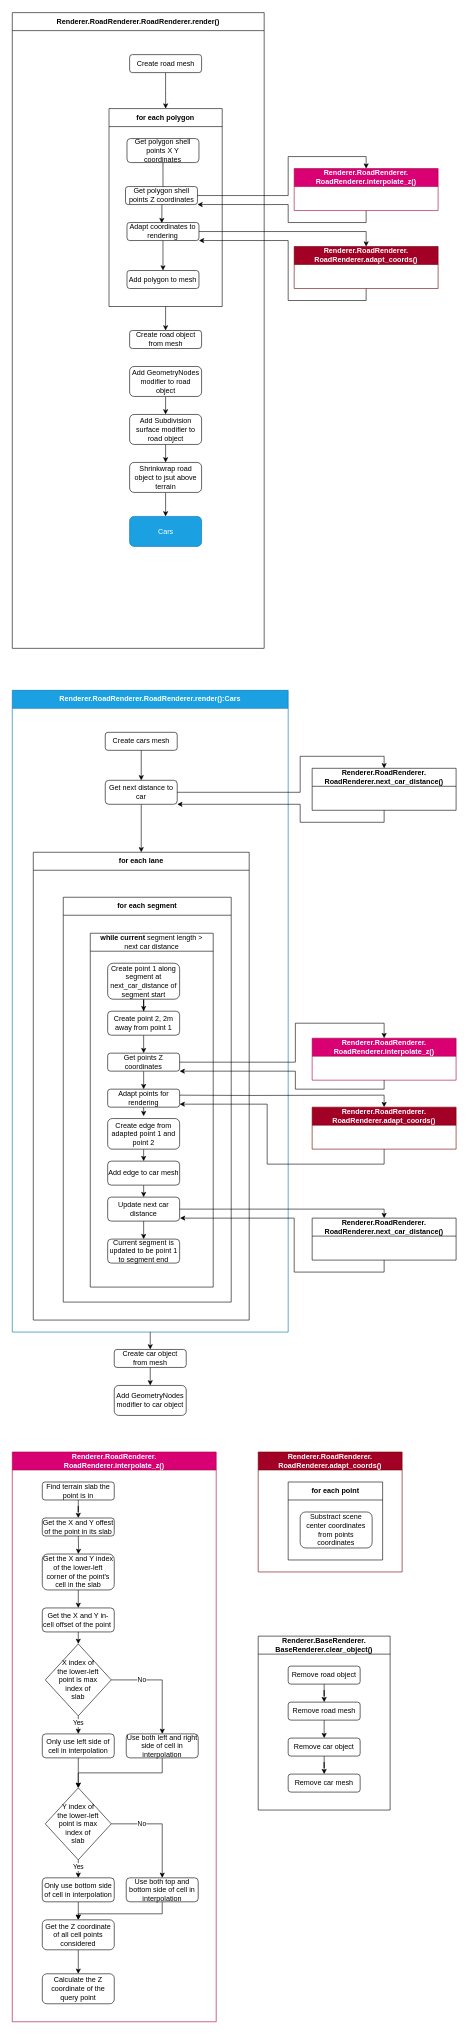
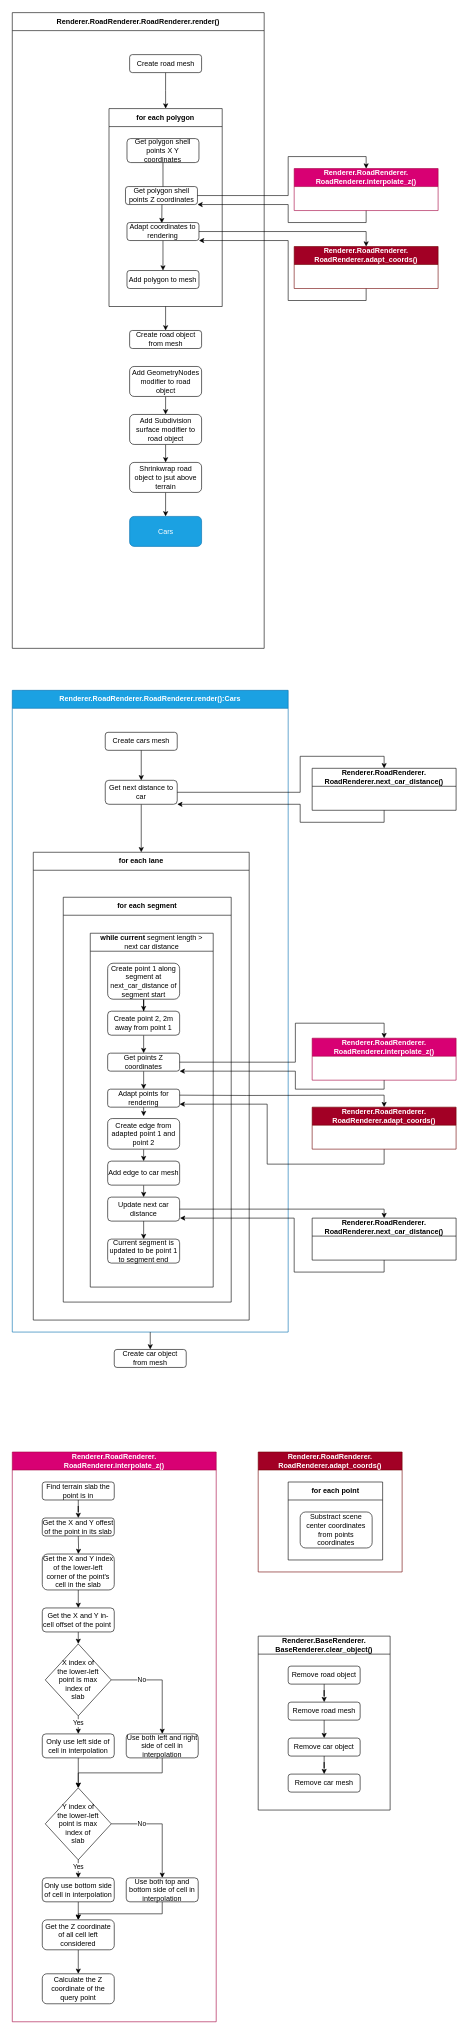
- <mxCell id="98" style="edgeStyle=orthogonalEdgeStyle;rounded=0;orthogonalLoop=1;jettySize=auto;html=1;exitX=0.5;exitY=1;exitDx=0;exitDy=0;entryX=0.5;entryY=0;entryDx=0;entryDy=0;" parent="1" source="96" target="97" edge="1"><mxGeometry relative="1" as="geometry" /></mxCell>
- <mxCell id="97" value="Add GeometryNodes modifier to car object" style="rounded=1;whiteSpace=wrap;html=1;fontSize=12;glass=0;strokeWidth=1;shadow=0;" parent="1" vertex="1"><mxGeometry x="190" y="2309" width="120" height="50" as="geometry" /></mxCell>
- <mxCell id="57" value="Get the Z coordinate of all cell points considered" style="rounded=1;whiteSpace=wrap;html=1;fontSize=12;glass=0;strokeWidth=1;shadow=0;" parent="29" vertex="1"><mxGeometry x="50" y="780" width="120" height="50" as="geometry" /></mxCell>
+ <mxCell id="57" value="Get the Z coordinate of all cell left considered" style="rounded=1;whiteSpace=wrap;html=1;fontSize=12;glass=0;strokeWidth=1;shadow=0;" parent="29" vertex="1"><mxGeometry x="50" y="780" width="120" height="50" as="geometry" /></mxCell>
